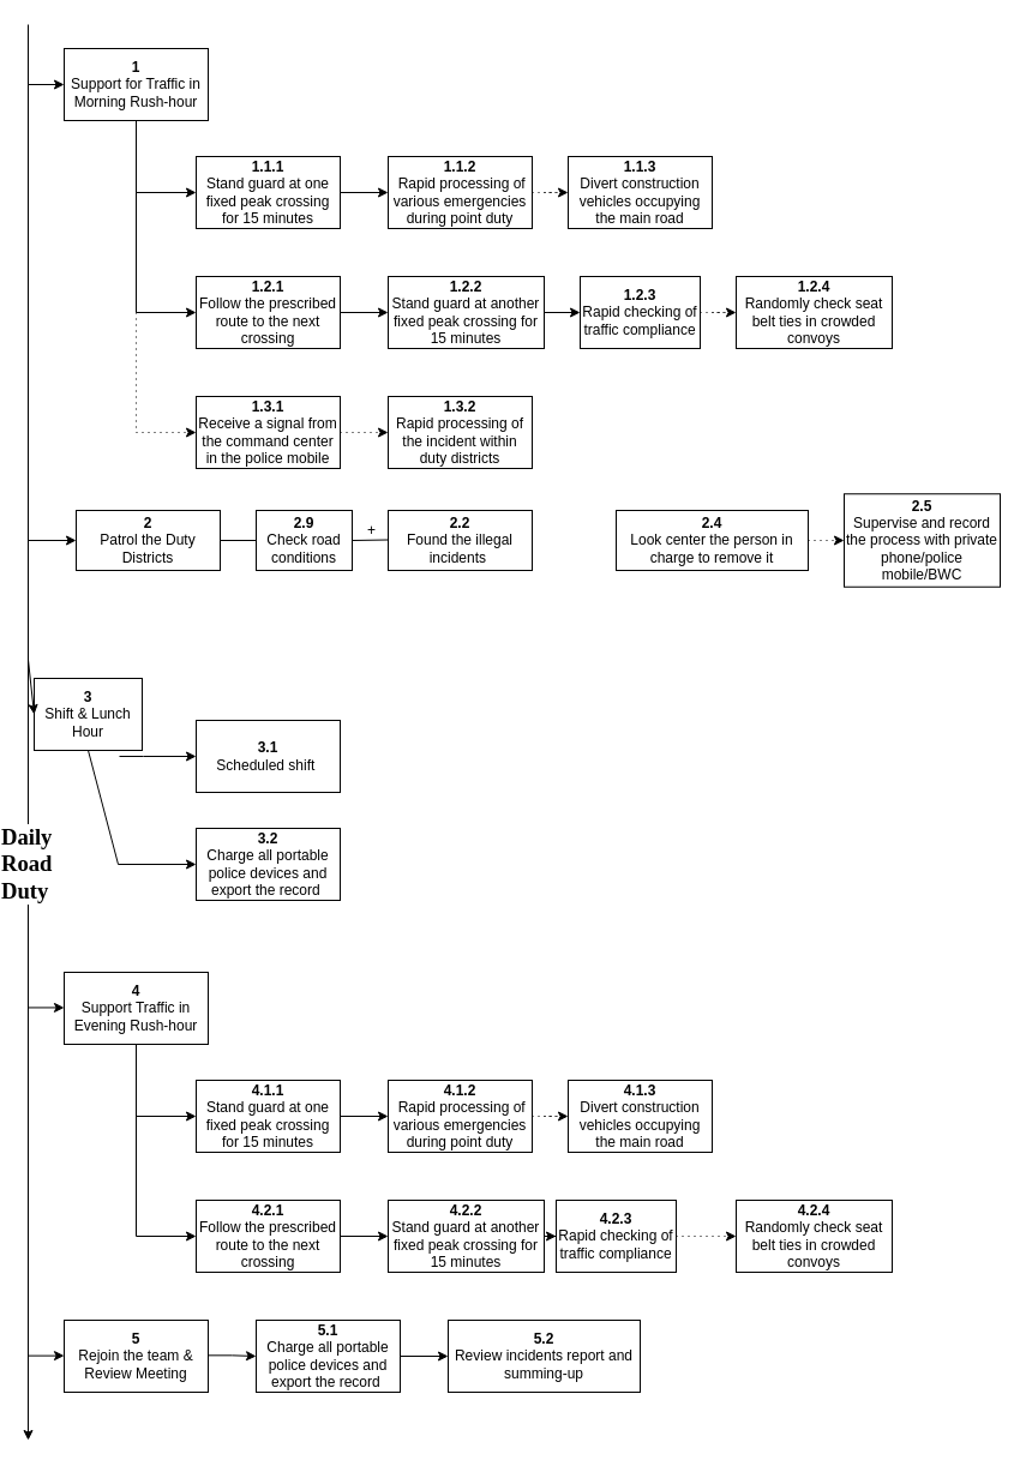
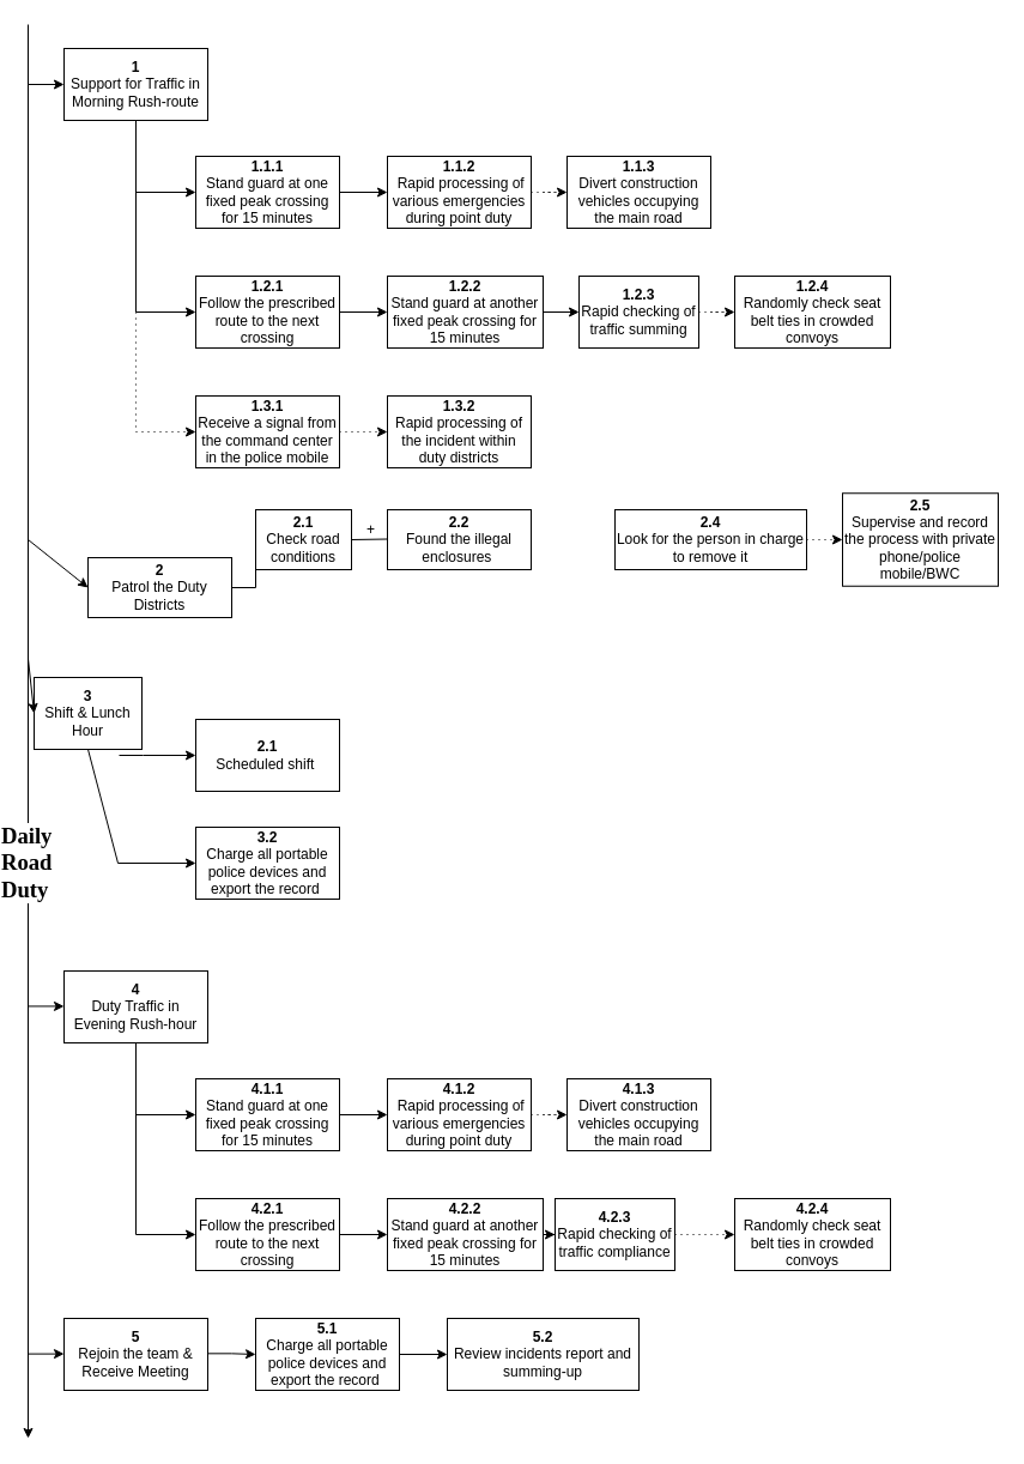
- <mxCell id="6" value="&lt;b&gt;1&lt;/b&gt;&lt;br&gt;Support for Traffic in Morning Rush-hour" style="rounded=0;whiteSpace=wrap;html=1;" vertex="1" parent="1"><mxGeometry x="50" y="40" width="120" height="60" as="geometry" /></mxCell>
+ <mxCell id="6" value="&lt;b&gt;1&lt;/b&gt;&lt;br&gt;Support for Traffic in Morning Rush-route" style="rounded=0;whiteSpace=wrap;html=1;" vertex="1" parent="1"><mxGeometry x="50" y="40" width="120" height="60" as="geometry" /></mxCell>
- <mxCell id="25" value="&lt;b&gt;1.2.3&lt;br&gt;&lt;/b&gt;Rapid checking of traffic compliance" style="whiteSpace=wrap;html=1;rounded=0;" vertex="1" parent="1"><mxGeometry x="480" y="230" width="100" height="60" as="geometry" /></mxCell>
+ <mxCell id="25" value="&lt;b&gt;1.2.3&lt;br&gt;&lt;/b&gt;Rapid checking of traffic summing" style="whiteSpace=wrap;html=1;rounded=0;" vertex="1" parent="1"><mxGeometry x="480" y="230" width="100" height="60" as="geometry" /></mxCell>
- <mxCell id="32" value="&lt;b&gt;2&lt;/b&gt;&lt;br&gt;&lt;span&gt;Patrol the Duty Districts&lt;/span&gt;" style="rounded=0;whiteSpace=wrap;html=1;" vertex="1" parent="1"><mxGeometry x="60" y="425" width="120" height="50" as="geometry" /></mxCell>
+ <mxCell id="32" value="&lt;b&gt;2&lt;/b&gt;&lt;br&gt;&lt;span&gt;Patrol the Duty Districts&lt;/span&gt;" style="rounded=0;whiteSpace=wrap;html=1;" vertex="1" parent="1"><mxGeometry x="70" y="465" width="120" height="50" as="geometry" /></mxCell>
- <mxCell id="33" value="&lt;b&gt;2.9&lt;/b&gt;&lt;br&gt;Check road conditions" style="rounded=0;whiteSpace=wrap;html=1;" vertex="1" parent="1"><mxGeometry x="210" y="425" width="80" height="50" as="geometry" /></mxCell>
+ <mxCell id="33" value="&lt;b&gt;2.1&lt;/b&gt;&lt;br&gt;Check road conditions" style="rounded=0;whiteSpace=wrap;html=1;" vertex="1" parent="1"><mxGeometry x="210" y="425" width="80" height="50" as="geometry" /></mxCell>
- <mxCell id="36" value="&lt;b&gt;2.2&lt;/b&gt;&lt;br&gt;Found the illegal incidents&amp;nbsp;" style="rounded=0;whiteSpace=wrap;html=1;" vertex="1" parent="1"><mxGeometry x="320" y="425" width="120" height="50" as="geometry" /></mxCell>
+ <mxCell id="36" value="&lt;b&gt;2.2&lt;/b&gt;&lt;br&gt;Found the illegal enclosures&amp;nbsp;" style="rounded=0;whiteSpace=wrap;html=1;" vertex="1" parent="1"><mxGeometry x="320" y="425" width="120" height="50" as="geometry" /></mxCell>
- <mxCell id="39" value="&lt;b&gt;2.4&lt;/b&gt;&lt;br&gt;Look center the person in charge to remove it" style="rounded=0;whiteSpace=wrap;html=1;" vertex="1" parent="1"><mxGeometry x="510" y="425" width="160" height="50" as="geometry" /></mxCell>
+ <mxCell id="39" value="&lt;b&gt;2.4&lt;/b&gt;&lt;br&gt;Look for the person in charge to remove it" style="rounded=0;whiteSpace=wrap;html=1;" vertex="1" parent="1"><mxGeometry x="510" y="425" width="160" height="50" as="geometry" /></mxCell>
- <mxCell id="43" value="&lt;b&gt;3.1&lt;/b&gt;&lt;br&gt;Scheduled shift&amp;nbsp;" style="rounded=0;whiteSpace=wrap;html=1;" vertex="1" parent="1"><mxGeometry x="160" y="600" width="120" height="60" as="geometry" /></mxCell>
+ <mxCell id="43" value="&lt;b&gt;2.1&lt;/b&gt;&lt;br&gt;Scheduled shift&amp;nbsp;" style="rounded=0;whiteSpace=wrap;html=1;" vertex="1" parent="1"><mxGeometry x="160" y="600" width="120" height="60" as="geometry" /></mxCell>
- <mxCell id="10" value="&lt;b&gt;4&lt;/b&gt;&lt;br&gt;Support Traffic in Evening Rush-hour" style="rounded=0;whiteSpace=wrap;html=1;" vertex="1" parent="1"><mxGeometry x="50" y="810" width="120" height="60" as="geometry" /></mxCell>
+ <mxCell id="10" value="&lt;b&gt;4&lt;/b&gt;&lt;br&gt;Duty Traffic in Evening Rush-hour" style="rounded=0;whiteSpace=wrap;html=1;" vertex="1" parent="1"><mxGeometry x="50" y="810" width="120" height="60" as="geometry" /></mxCell>
- <mxCell id="11" value="&lt;b&gt;5&lt;/b&gt;&lt;br&gt;Rejoin the team &amp;amp; Review Meeting" style="rounded=0;whiteSpace=wrap;html=1;" vertex="1" parent="1"><mxGeometry x="50" y="1100" width="120" height="60" as="geometry" /></mxCell>
+ <mxCell id="11" value="&lt;b&gt;5&lt;/b&gt;&lt;br&gt;Rejoin the team &amp;amp; Receive Meeting" style="rounded=0;whiteSpace=wrap;html=1;" vertex="1" parent="1"><mxGeometry x="50" y="1100" width="120" height="60" as="geometry" /></mxCell>
